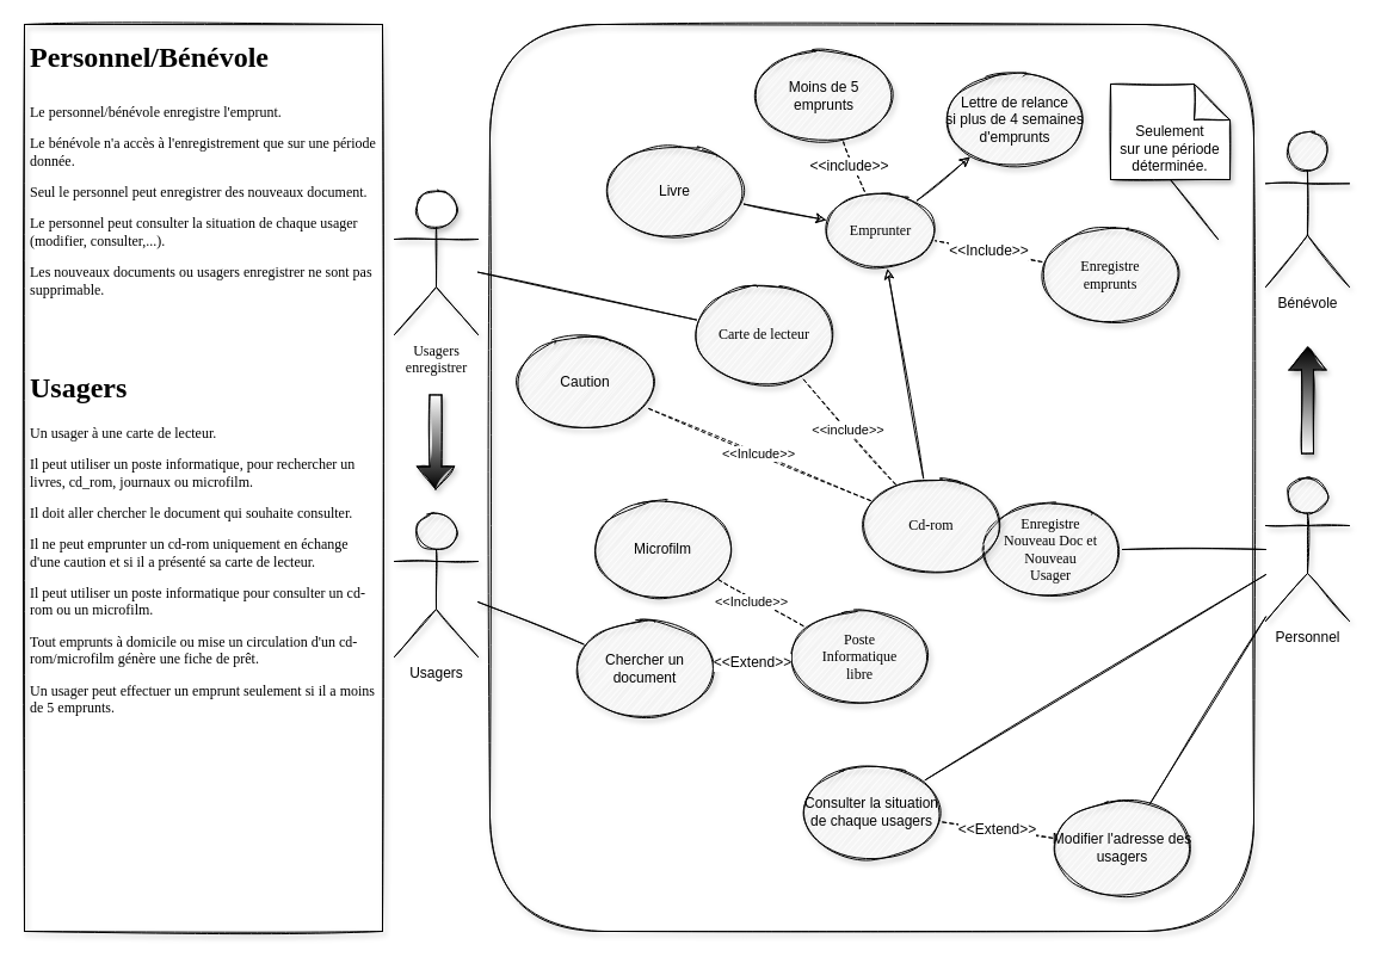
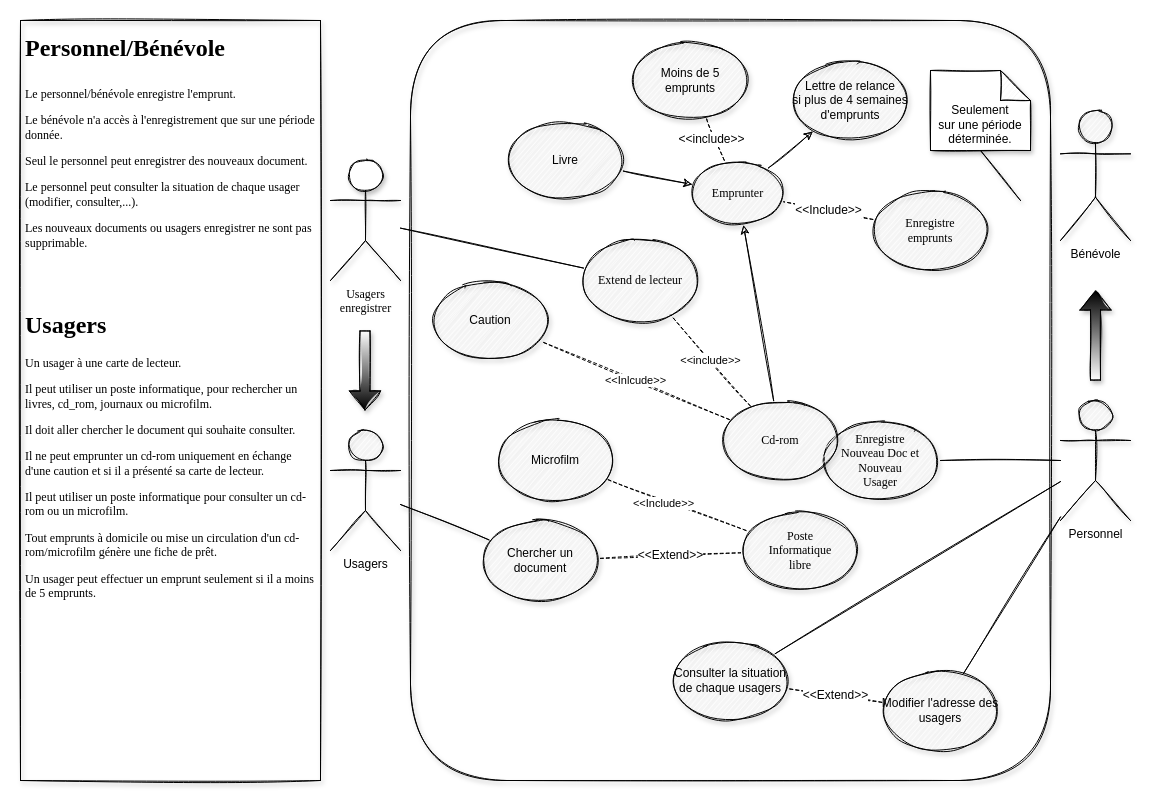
- <mxCell id="10" value="&lt;div&gt;Carte de lecteur&lt;/div&gt;" style="ellipse;whiteSpace=wrap;html=1;rounded=0;shadow=1;glass=0;sketch=1;fontFamily=Comic Sans MS;strokeColor=default;fillColor=default;gradientColor=none;fillStyle=hachure;" parent="1" vertex="1"><mxGeometry x="580" y="240" width="120" height="80" as="geometry" /></mxCell>
+ <mxCell id="10" value="&lt;div&gt;Extend de lecteur&lt;/div&gt;" style="ellipse;whiteSpace=wrap;html=1;rounded=0;shadow=1;glass=0;sketch=1;fontFamily=Comic Sans MS;strokeColor=default;fillColor=default;gradientColor=none;fillStyle=hachure;" parent="1" vertex="1"><mxGeometry x="580" y="240" width="120" height="80" as="geometry" /></mxCell>
- <mxCell id="5" value="&lt;div&gt;Poste&lt;/div&gt;&lt;div&gt;Informatique&lt;/div&gt;&lt;div&gt;libre&lt;br&gt;&lt;/div&gt;" style="ellipse;whiteSpace=wrap;html=1;rounded=0;sketch=1;fontFamily=Comic Sans MS;fillColor=#FFFFFF;gradientColor=none;fillStyle=hachure;shadow=1;" parent="1" vertex="1"><mxGeometry x="660" y="510" width="120" height="80" as="geometry" /></mxCell>
+ <mxCell id="5" value="&lt;div&gt;Poste&lt;/div&gt;&lt;div&gt;Informatique&lt;/div&gt;&lt;div&gt;libre&lt;br&gt;&lt;/div&gt;" style="ellipse;whiteSpace=wrap;html=1;rounded=0;sketch=1;fontFamily=Comic Sans MS;fillColor=#FFFFFF;gradientColor=none;fillStyle=hachure;shadow=1;" parent="1" vertex="1"><mxGeometry x="740" y="510" width="120" height="80" as="geometry" /></mxCell>
